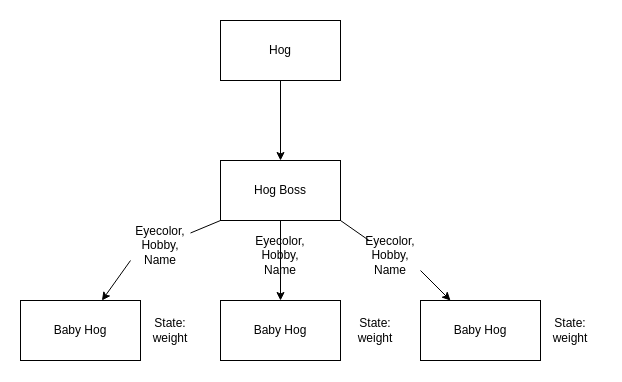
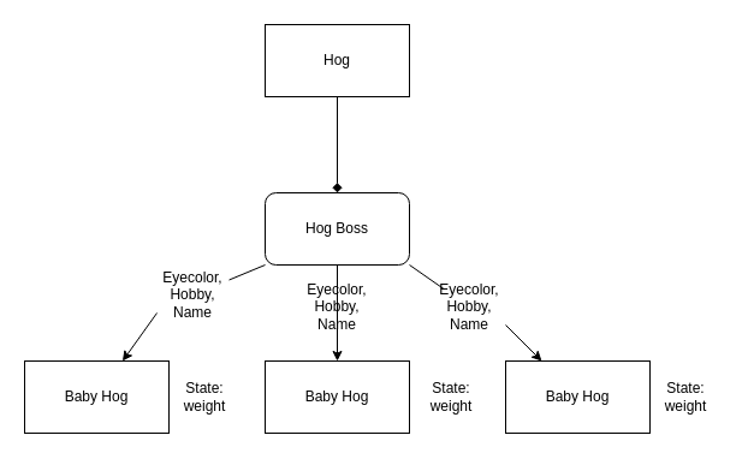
- <mxCell id="2" value="" style="edgeStyle=none;html=1;" edge="1" parent="1" source="3" target="5"><mxGeometry relative="1" as="geometry" /></mxCell>
+ <mxCell id="2" value="" style="edgeStyle=none;html=1;endArrow=diamond;" edge="1" parent="1" source="3" target="5"><mxGeometry relative="1" as="geometry" /></mxCell>
- <mxCell id="5" value="Hog Boss" style="whiteSpace=wrap;html=1;" vertex="1" parent="1"><mxGeometry x="220" y="160" width="120" height="60" as="geometry" /></mxCell>
+ <mxCell id="5" value="Hog Boss" style="whiteSpace=wrap;html=1;rounded=1;" vertex="1" parent="1"><mxGeometry x="220" y="160" width="120" height="60" as="geometry" /></mxCell>
